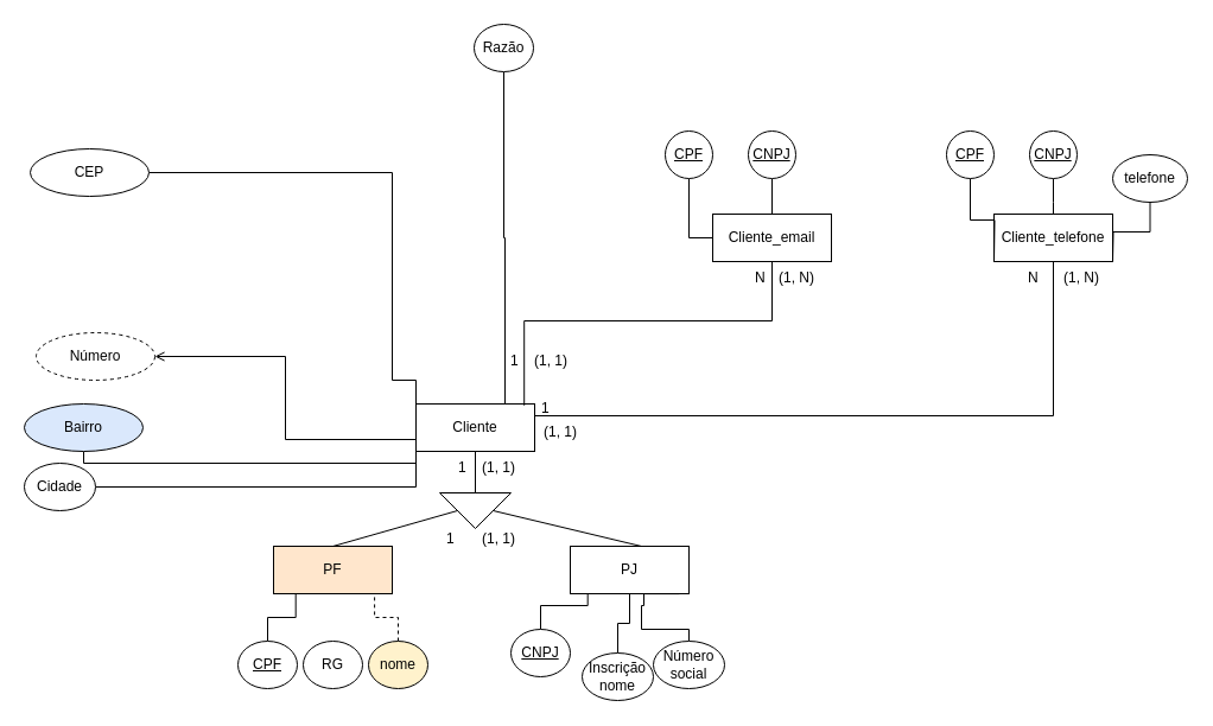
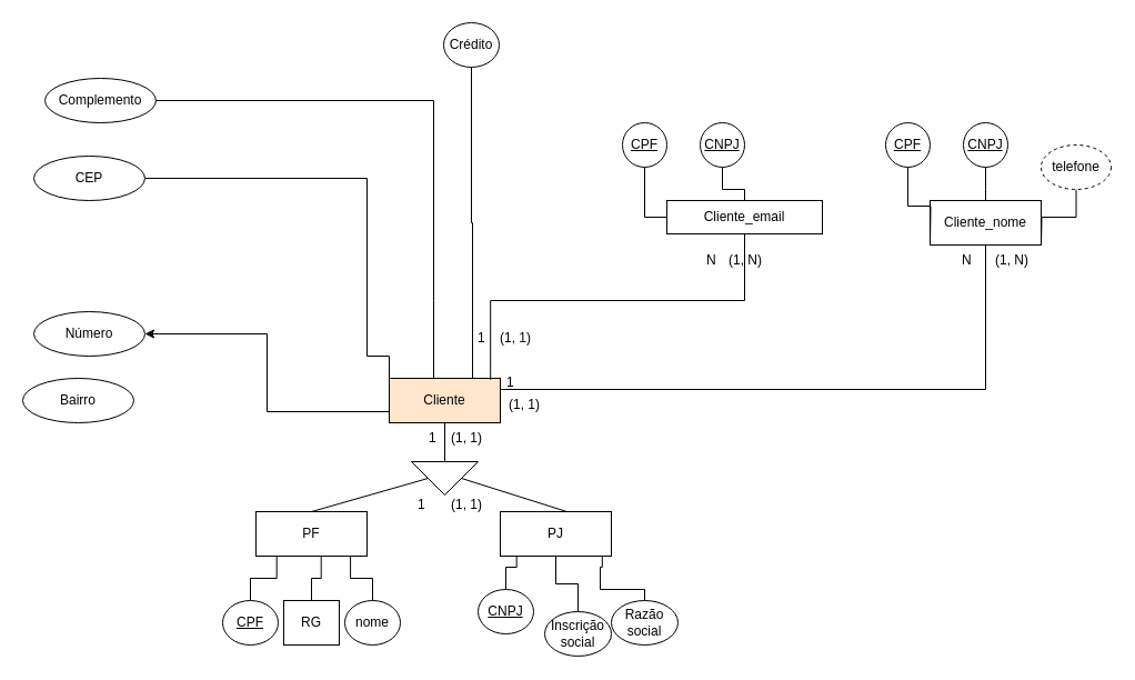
- <mxCell id="23" value="Razão" style="ellipse;whiteSpace=wrap;html=1;align=center;" vertex="1" parent="1"><mxGeometry x="399" y="20" width="50" height="40" as="geometry" /></mxCell>
+ <mxCell id="23" value="Crédito" style="ellipse;whiteSpace=wrap;html=1;align=center;" vertex="1" parent="1"><mxGeometry x="399" y="20" width="50" height="40" as="geometry" /></mxCell>
+ <mxCell id="32" value="Complemento" style="ellipse;whiteSpace=wrap;html=1;align=center;" vertex="1" parent="1"><mxGeometry x="40" y="70" width="100" height="40" as="geometry" /></mxCell>
+ <mxCell id="31" value="" style="edgeStyle=orthogonalEdgeStyle;rounded=0;orthogonalLoop=1;jettySize=auto;html=1;endArrow=none;endFill=0;" edge="1" parent="1" source="32" target="3"><mxGeometry relative="1" as="geometry"><Array as="points"><mxPoint x="390" y="270" /><mxPoint x="390" y="270" /></Array></mxGeometry></mxCell>
- <mxCell id="25" value="CEP" style="ellipse;whiteSpace=wrap;html=1;align=center;" vertex="1" parent="1"><mxGeometry x="25" y="125" width="100" height="40" as="geometry" /></mxCell>
+ <mxCell id="25" value="CEP" style="ellipse;whiteSpace=wrap;html=1;align=center;" vertex="1" parent="1"><mxGeometry x="30" y="140" width="100" height="40" as="geometry" /></mxCell>
- <mxCell id="46" value="telefone" style="ellipse;whiteSpace=wrap;html=1;align=center;" vertex="1" parent="1"><mxGeometry x="937" y="130" width="63" height="40" as="geometry" /></mxCell>
+ <mxCell id="46" value="telefone" style="ellipse;whiteSpace=wrap;html=1;align=center;dashed=1;" vertex="1" parent="1"><mxGeometry x="937" y="130" width="63" height="40" as="geometry" /></mxCell>
- <mxCell id="34" value="Cliente_email" style="whiteSpace=wrap;html=1;align=center;" vertex="1" parent="1"><mxGeometry x="600" y="180" width="100" height="40" as="geometry" /></mxCell>
+ <mxCell id="34" value="Cliente_email" style="whiteSpace=wrap;html=1;align=center;" vertex="1" parent="1"><mxGeometry x="600" y="180" width="140" height="30" as="geometry" /></mxCell>
- <mxCell id="36" value="Cliente_telefone" style="whiteSpace=wrap;html=1;align=center;" vertex="1" parent="1"><mxGeometry x="837" y="180" width="100" height="40" as="geometry" /></mxCell>
+ <mxCell id="36" value="Cliente_nome" style="whiteSpace=wrap;html=1;align=center;" vertex="1" parent="1"><mxGeometry x="837" y="180" width="100" height="40" as="geometry" /></mxCell>
- <mxCell id="30" value="Número" style="ellipse;whiteSpace=wrap;html=1;align=center;dashed=1;" vertex="1" parent="1"><mxGeometry x="30" y="280" width="100" height="40" as="geometry" /></mxCell>
+ <mxCell id="30" value="Número" style="ellipse;whiteSpace=wrap;html=1;align=center;" vertex="1" parent="1"><mxGeometry x="30" y="280" width="100" height="40" as="geometry" /></mxCell>
- <mxCell id="2" style="edgeStyle=orthogonalEdgeStyle;rounded=0;orthogonalLoop=1;jettySize=auto;html=1;entryX=1;entryY=0.5;entryDx=0;entryDy=0;endArrow=open;" edge="1" parent="1" source="3" target="30"><mxGeometry relative="1" as="geometry"><Array as="points"><mxPoint x="240" y="370" /><mxPoint x="240" y="300" /></Array></mxGeometry></mxCell>
+ <mxCell id="2" style="edgeStyle=orthogonalEdgeStyle;rounded=0;orthogonalLoop=1;jettySize=auto;html=1;entryX=1;entryY=0.5;entryDx=0;entryDy=0;" edge="1" parent="1" source="3" target="30"><mxGeometry relative="1" as="geometry"><Array as="points"><mxPoint x="240" y="370" /><mxPoint x="240" y="300" /></Array></mxGeometry></mxCell>
- <mxCell id="27" value="Bairro" style="ellipse;whiteSpace=wrap;html=1;align=center;fillColor=#dae8fc;" vertex="1" parent="1"><mxGeometry x="20" y="340" width="100" height="40" as="geometry" /></mxCell>
+ <mxCell id="27" value="Bairro" style="ellipse;whiteSpace=wrap;html=1;align=center;" vertex="1" parent="1"><mxGeometry x="20" y="340" width="100" height="40" as="geometry" /></mxCell>
- <mxCell id="3" value="Cliente" style="whiteSpace=wrap;html=1;align=center;" vertex="1" parent="1"><mxGeometry x="350" y="340" width="100" height="40" as="geometry" /></mxCell>
+ <mxCell id="3" value="Cliente" style="whiteSpace=wrap;html=1;align=center;fillColor=#ffe6cc;" vertex="1" parent="1"><mxGeometry x="350" y="340" width="100" height="40" as="geometry" /></mxCell>
- <mxCell id="26" style="edgeStyle=orthogonalEdgeStyle;rounded=0;orthogonalLoop=1;jettySize=auto;html=1;entryX=0;entryY=0.75;entryDx=0;entryDy=0;endArrow=none;endFill=0;" edge="1" parent="1" source="27" target="3"><mxGeometry relative="1" as="geometry"><Array as="points"><mxPoint x="70" y="390" /><mxPoint x="350" y="390" /></Array></mxGeometry></mxCell>
- <mxCell id="29" value="Cidade" style="ellipse;whiteSpace=wrap;html=1;align=center;" vertex="1" parent="1"><mxGeometry x="20" y="390" width="60" height="40" as="geometry" /></mxCell>
- <mxCell id="28" style="edgeStyle=orthogonalEdgeStyle;rounded=0;orthogonalLoop=1;jettySize=auto;html=1;entryX=0;entryY=0.5;entryDx=0;entryDy=0;endArrow=none;endFill=0;" edge="1" parent="1" source="29" target="3"><mxGeometry relative="1" as="geometry"><Array as="points"><mxPoint x="350" y="410" /></Array></mxGeometry></mxCell>
- <mxCell id="8" value="PF" style="whiteSpace=wrap;html=1;align=center;fillColor=#ffe6cc;" vertex="1" parent="1"><mxGeometry x="230" y="460" width="100" height="40" as="geometry" /></mxCell>
+ <mxCell id="8" value="PF" style="whiteSpace=wrap;html=1;align=center;" vertex="1" parent="1"><mxGeometry x="230" y="460" width="100" height="40" as="geometry" /></mxCell>
- <mxCell id="9" value="PJ" style="whiteSpace=wrap;html=1;align=center;" vertex="1" parent="1"><mxGeometry x="480" y="460" width="100" height="40" as="geometry" /></mxCell>
+ <mxCell id="9" value="PJ" style="whiteSpace=wrap;html=1;align=center;" vertex="1" parent="1"><mxGeometry x="450" y="460" width="100" height="40" as="geometry" /></mxCell>
+ <mxCell id="18" style="edgeStyle=orthogonalEdgeStyle;rounded=0;orthogonalLoop=1;jettySize=auto;html=1;entryX=0.587;entryY=0.989;entryDx=0;entryDy=0;entryPerimeter=0;endArrow=none;endFill=0;" edge="1" parent="1" source="19" target="8"><mxGeometry relative="1" as="geometry" /></mxCell>
- <mxCell id="12" style="edgeStyle=orthogonalEdgeStyle;rounded=0;orthogonalLoop=1;jettySize=auto;html=1;entryX=0.851;entryY=1.011;entryDx=0;entryDy=0;entryPerimeter=0;endArrow=none;endFill=0;dashed=1;" edge="1" parent="1" source="13" target="8"><mxGeometry relative="1" as="geometry" /></mxCell>
+ <mxCell id="12" style="edgeStyle=orthogonalEdgeStyle;rounded=0;orthogonalLoop=1;jettySize=auto;html=1;entryX=0.851;entryY=1.011;entryDx=0;entryDy=0;entryPerimeter=0;endArrow=none;endFill=0;" edge="1" parent="1" source="13" target="8"><mxGeometry relative="1" as="geometry" /></mxCell>
- <mxCell id="19" value="RG" style="ellipse;whiteSpace=wrap;html=1;align=center;" vertex="1" parent="1"><mxGeometry x="255" y="540" width="50" height="40" as="geometry" /></mxCell>
+ <mxCell id="19" value="RG" style="whiteSpace=wrap;html=1;align=center;rounded=0;" vertex="1" parent="1"><mxGeometry x="255" y="540" width="50" height="40" as="geometry" /></mxCell>
- <mxCell id="13" value="nome" style="ellipse;whiteSpace=wrap;html=1;align=center;fillColor=#fff2cc;" vertex="1" parent="1"><mxGeometry x="310" y="540" width="50" height="40" as="geometry" /></mxCell>
+ <mxCell id="13" value="nome" style="ellipse;whiteSpace=wrap;html=1;align=center;" vertex="1" parent="1"><mxGeometry x="310" y="540" width="50" height="40" as="geometry" /></mxCell>
- <mxCell id="17" value="Número social" style="ellipse;whiteSpace=wrap;html=1;align=center;" vertex="1" parent="1"><mxGeometry x="550" y="540" width="60" height="40" as="geometry" /></mxCell>
+ <mxCell id="17" value="Razão social" style="ellipse;whiteSpace=wrap;html=1;align=center;" vertex="1" parent="1"><mxGeometry x="550" y="540" width="60" height="40" as="geometry" /></mxCell>
- <mxCell id="21" value="Inscrição nome" style="ellipse;whiteSpace=wrap;html=1;align=center;" vertex="1" parent="1"><mxGeometry x="490" y="550" width="60" height="40" as="geometry" /></mxCell>
+ <mxCell id="21" value="Inscrição social" style="ellipse;whiteSpace=wrap;html=1;align=center;" vertex="1" parent="1"><mxGeometry x="490" y="550" width="60" height="40" as="geometry" /></mxCell>
